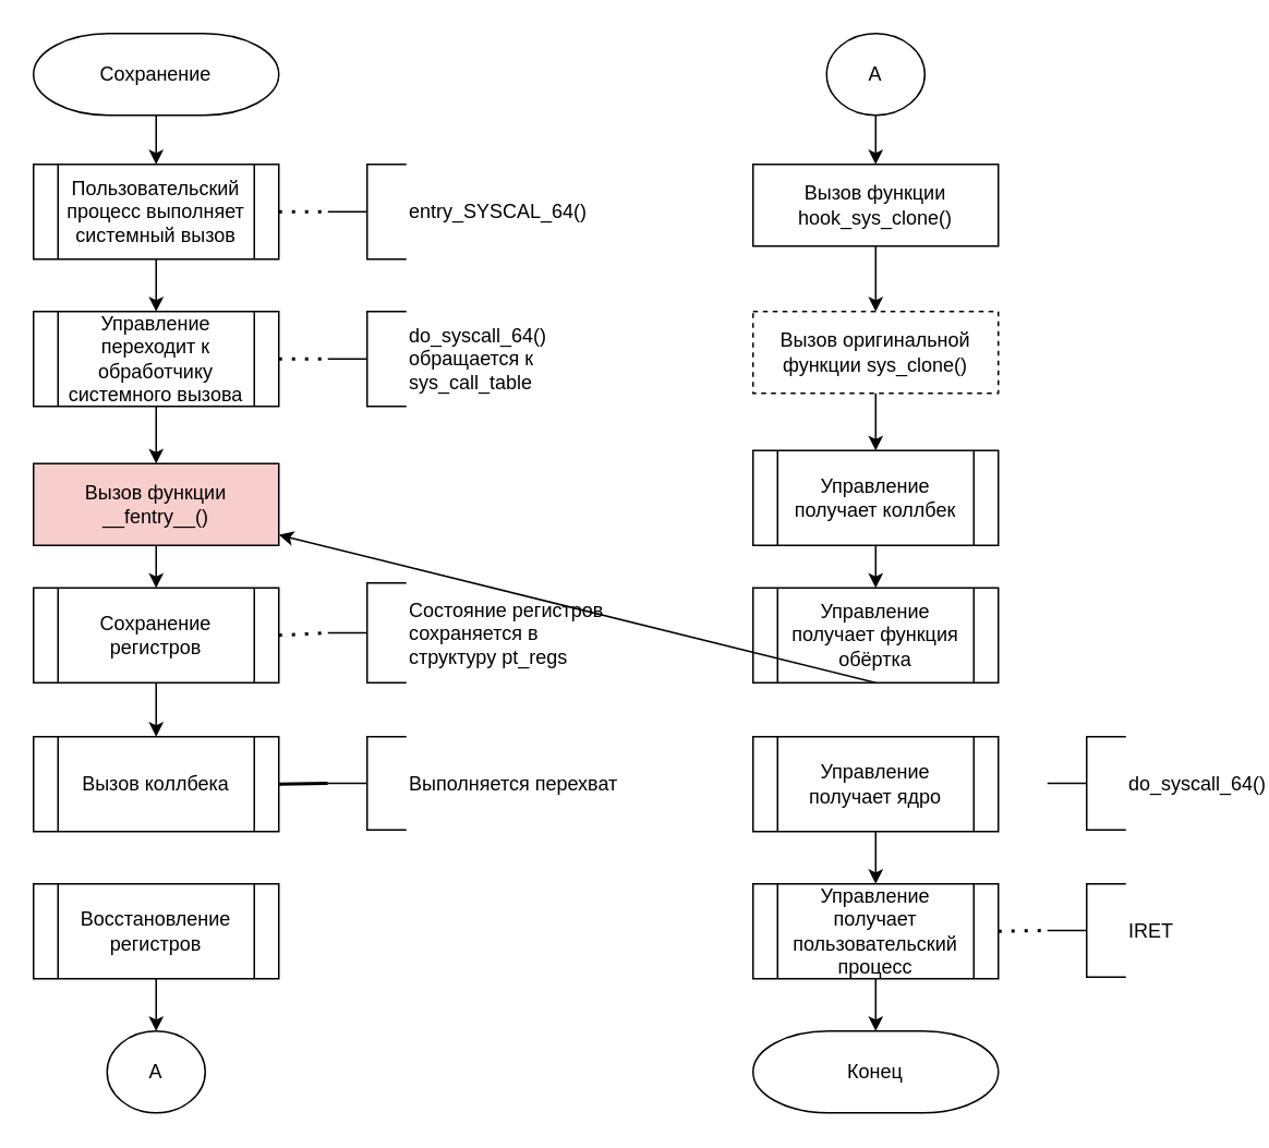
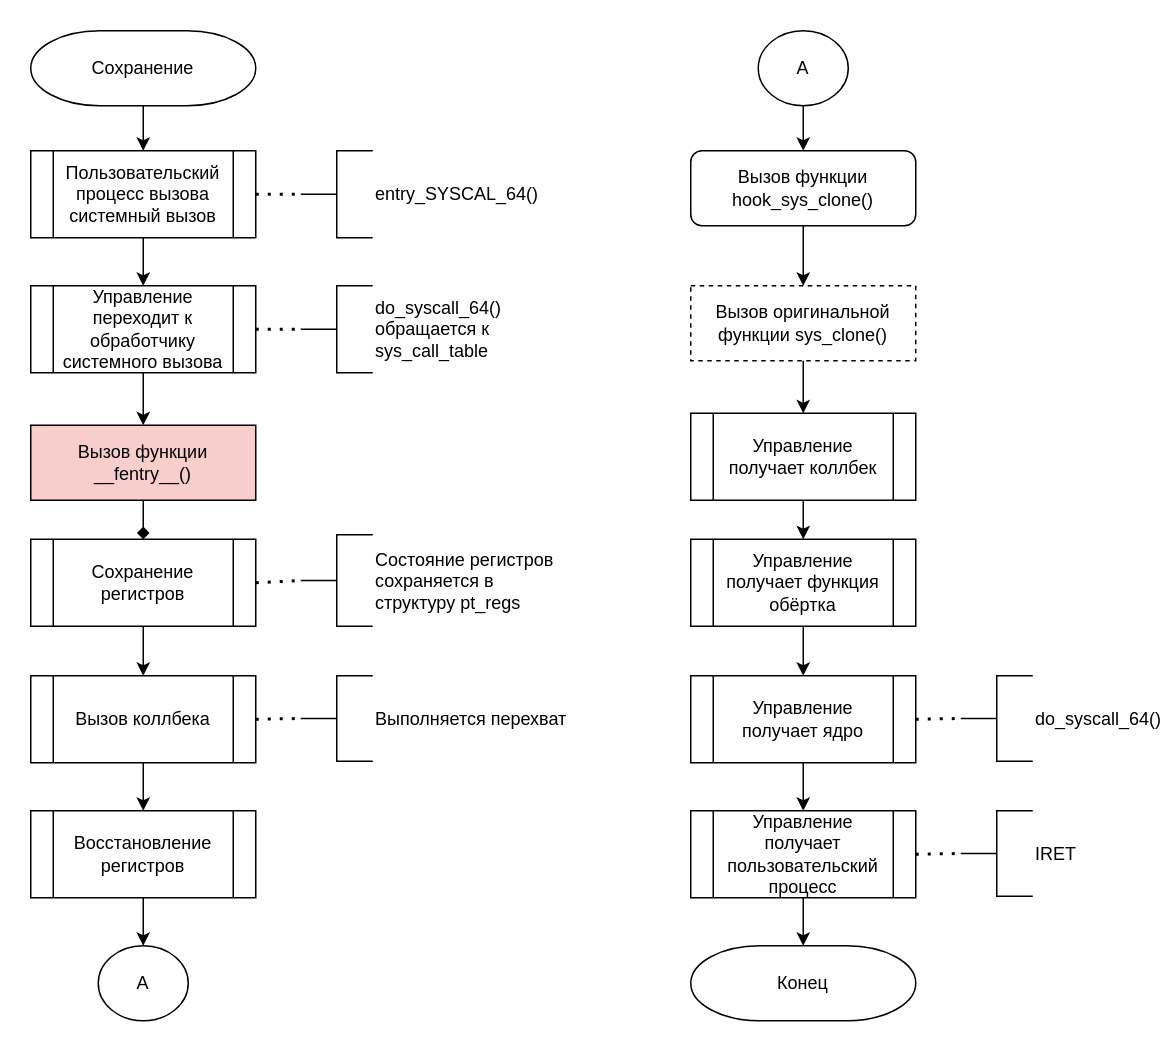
- <mxCell id="4" value="&lt;div&gt;Вызов функции hook_sys_clone()&lt;br&gt;&lt;/div&gt;" style="rounded=0;whiteSpace=wrap;html=1;" parent="1" vertex="1"><mxGeometry x="460" y="100" width="150" height="50" as="geometry" /></mxCell>
+ <mxCell id="4" value="&lt;div&gt;Вызов функции hook_sys_clone()&lt;br&gt;&lt;/div&gt;" style="whiteSpace=wrap;html=1;rounded=1;" parent="1" vertex="1"><mxGeometry x="460" y="100" width="150" height="50" as="geometry" /></mxCell>
- <mxCell id="27" value="Пользовательский процесс выполняет системный вызов" style="shape=process;whiteSpace=wrap;html=1;backgroundOutline=1;rounded=0;" parent="1" vertex="1"><mxGeometry x="20" y="100" width="150" height="58" as="geometry" /></mxCell>
+ <mxCell id="27" value="Пользовательский процесс вызова системный вызов" style="shape=process;whiteSpace=wrap;html=1;backgroundOutline=1;rounded=0;" parent="1" vertex="1"><mxGeometry x="20" y="100" width="150" height="58" as="geometry" /></mxCell>
- <mxCell id="32" value="" style="endArrow=classic;html=1;rounded=0;exitX=0.5;exitY=1;exitDx=0;exitDy=0;entryX=0.5;entryY=0;entryDx=0;entryDy=0;" parent="1" source="3" target="29" edge="1"><mxGeometry width="50" height="50" relative="1" as="geometry"><mxPoint x="350" y="360" as="sourcePoint" /><mxPoint x="400" y="310" as="targetPoint" /></mxGeometry></mxCell>
+ <mxCell id="32" value="" style="endArrow=diamond;html=1;rounded=0;exitX=0.5;exitY=1;exitDx=0;exitDy=0;entryX=0.5;entryY=0;entryDx=0;entryDy=0;" parent="1" source="3" target="29" edge="1"><mxGeometry width="50" height="50" relative="1" as="geometry"><mxPoint x="350" y="360" as="sourcePoint" /><mxPoint x="400" y="310" as="targetPoint" /></mxGeometry></mxCell>
- <mxCell id="41" value="" style="endArrow=classic;html=1;rounded=0;exitX=0.5;exitY=1;exitDx=0;exitDy=0;" parent="1" source="36" target="3" edge="1"><mxGeometry width="50" height="50" relative="1" as="geometry"><mxPoint x="350" y="410" as="sourcePoint" /><mxPoint x="400" y="360" as="targetPoint" /></mxGeometry></mxCell>
+ <mxCell id="41" value="" style="endArrow=classic;html=1;rounded=0;exitX=0.5;exitY=1;exitDx=0;exitDy=0;entryX=0.5;entryY=0;entryDx=0;entryDy=0;" parent="1" source="36" target="37" edge="1"><mxGeometry width="50" height="50" relative="1" as="geometry"><mxPoint x="350" y="410" as="sourcePoint" /><mxPoint x="400" y="360" as="targetPoint" /></mxGeometry></mxCell>
- <mxCell id="20" value="" style="endArrow=none;dashed=0;html=1;dashPattern=1 3;strokeWidth=2;rounded=0;exitX=1;exitY=0.5;exitDx=0;exitDy=0;entryX=0;entryY=0.5;entryDx=0;entryDy=0;entryPerimeter=0;" parent="1" source="28" target="21" edge="1"><mxGeometry width="50" height="50" relative="1" as="geometry"><mxPoint x="160" y="480" as="sourcePoint" /><mxPoint x="190" y="480" as="targetPoint" /></mxGeometry></mxCell>
+ <mxCell id="20" value="" style="endArrow=none;dashed=1;html=1;dashPattern=1 3;strokeWidth=2;rounded=0;exitX=1;exitY=0.5;exitDx=0;exitDy=0;entryX=0;entryY=0.5;entryDx=0;entryDy=0;entryPerimeter=0;" parent="1" source="28" target="21" edge="1"><mxGeometry width="50" height="50" relative="1" as="geometry"><mxPoint x="160" y="480" as="sourcePoint" /><mxPoint x="190" y="480" as="targetPoint" /></mxGeometry></mxCell>
+ <mxCell id="22" value="" style="endArrow=none;dashed=1;html=1;dashPattern=1 3;strokeWidth=2;rounded=0;exitX=1;exitY=0.5;exitDx=0;exitDy=0;entryX=0;entryY=0.5;entryDx=0;entryDy=0;entryPerimeter=0;" parent="1" source="37" target="23" edge="1"><mxGeometry width="50" height="50" relative="1" as="geometry"><mxPoint x="600" y="470" as="sourcePoint" /><mxPoint x="630" y="470" as="targetPoint" /></mxGeometry></mxCell>
+ <mxCell id="34" value="" style="endArrow=classic;html=1;rounded=0;exitX=0.5;exitY=1;exitDx=0;exitDy=0;entryX=0.5;entryY=0;entryDx=0;entryDy=0;" parent="1" source="28" target="30" edge="1"><mxGeometry width="50" height="50" relative="1" as="geometry"><mxPoint x="350" y="360" as="sourcePoint" /><mxPoint x="400" y="310" as="targetPoint" /></mxGeometry></mxCell>
